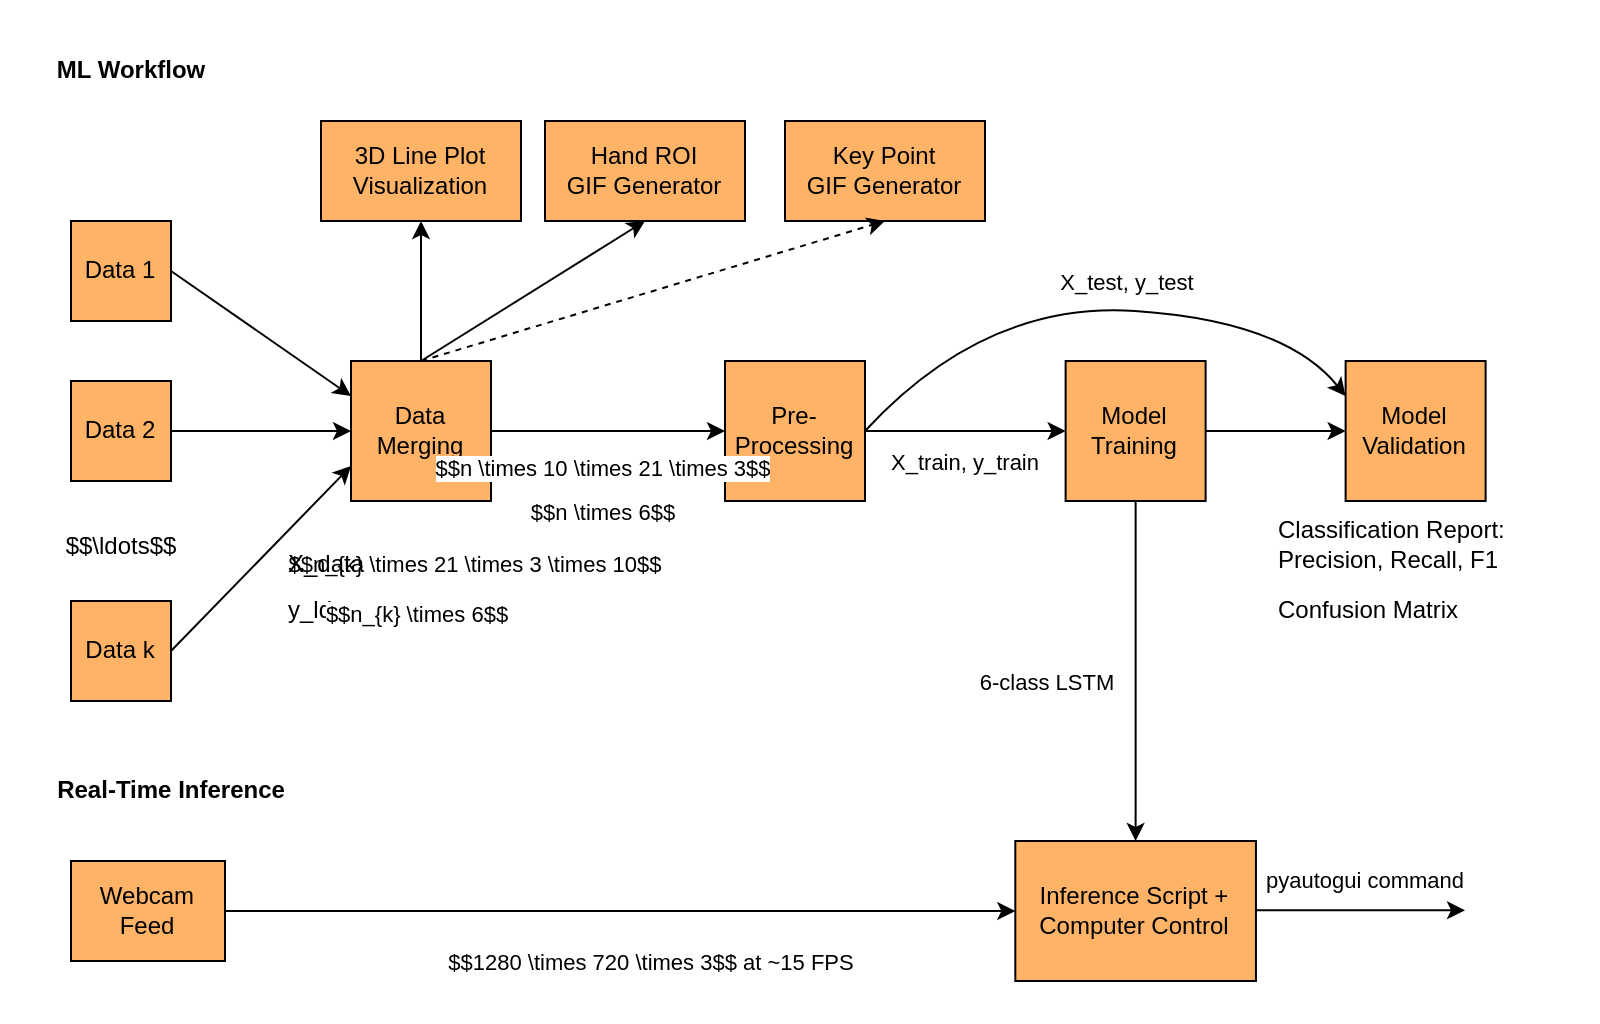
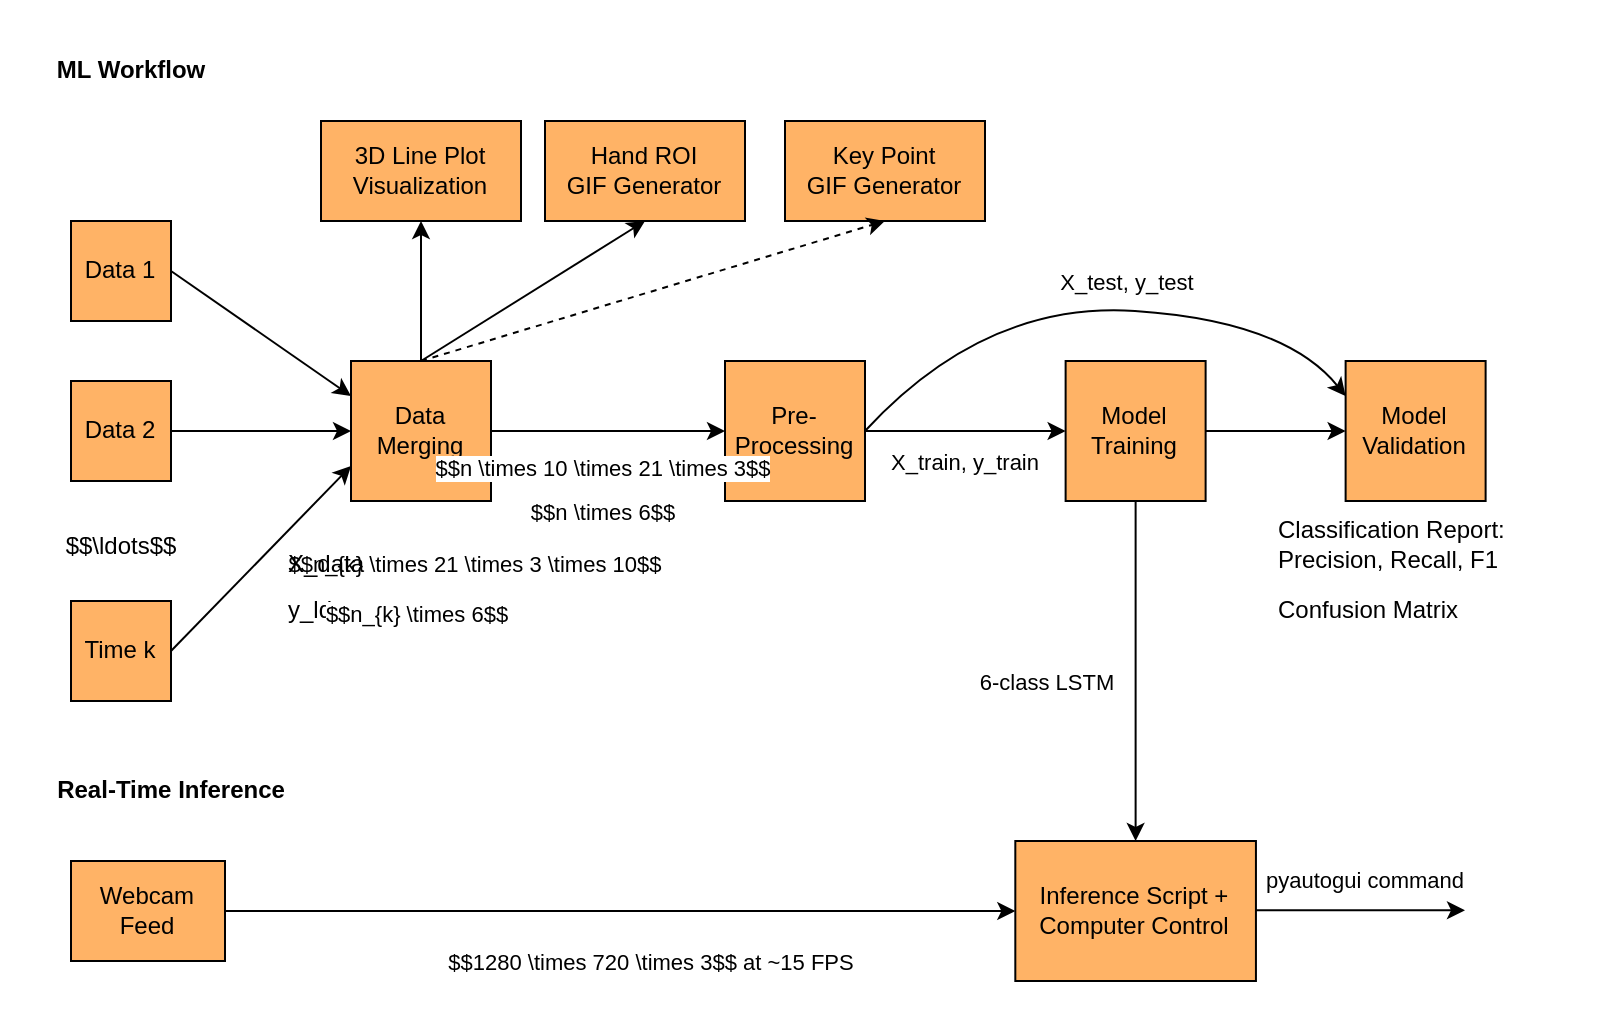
- <mxCell id="4" value="Data k" style="whiteSpace=wrap;html=1;aspect=fixed;fillColor=#FFB366;" vertex="1" parent="1"><mxGeometry x="35" y="300" width="50" height="50" as="geometry" /></mxCell>
+ <mxCell id="4" value="Time k" style="whiteSpace=wrap;html=1;aspect=fixed;fillColor=#FFB366;" vertex="1" parent="1"><mxGeometry x="35" y="300" width="50" height="50" as="geometry" /></mxCell>
